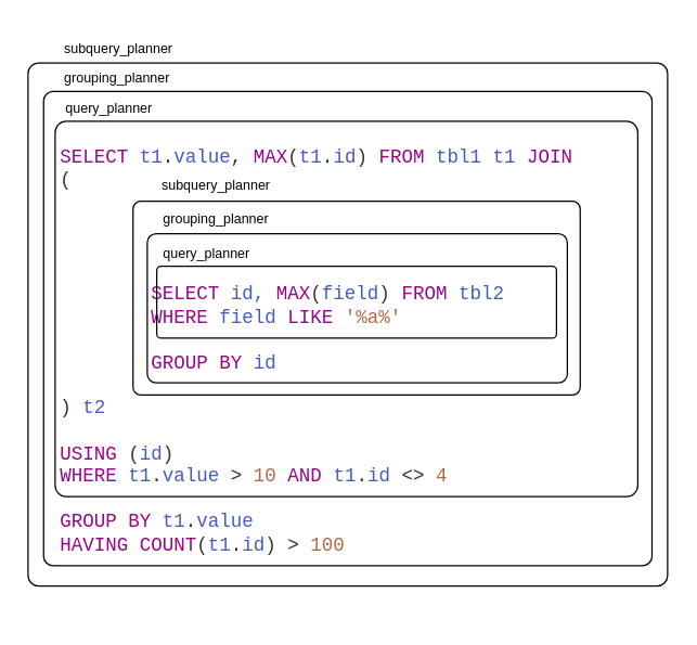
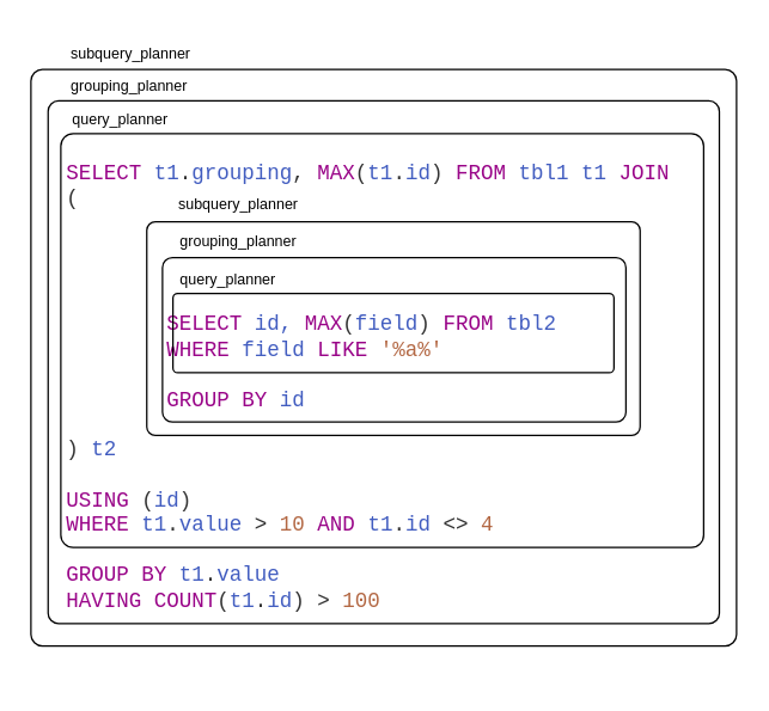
- <mxCell id="2" value="&lt;div style=&quot;font-size: 14px;&quot;&gt;&lt;span style=&quot;background-color: initial; font-size: 14px;&quot;&gt;&lt;font color=&quot;#990488&quot; style=&quot;font-size: 14px;&quot;&gt;SELECT&lt;/font&gt; &lt;font color=&quot;#425dc0&quot; style=&quot;font-size: 14px;&quot;&gt;t1&lt;/font&gt;&lt;font color=&quot;#333333&quot; style=&quot;font-size: 14px;&quot;&gt;.&lt;/font&gt;&lt;font color=&quot;#425dc0&quot; style=&quot;font-size: 14px;&quot;&gt;value&lt;/font&gt;&lt;font color=&quot;#333333&quot; style=&quot;font-size: 14px;&quot;&gt;,&lt;/font&gt;&lt;font color=&quot;#990488&quot; style=&quot;font-size: 14px;&quot;&gt; MAX&lt;/font&gt;&lt;font color=&quot;#333333&quot; style=&quot;font-size: 14px;&quot;&gt;(&lt;/font&gt;&lt;font color=&quot;#425dc0&quot; style=&quot;font-size: 14px;&quot;&gt;t1&lt;/font&gt;&lt;font color=&quot;#333333&quot; style=&quot;font-size: 14px;&quot;&gt;.&lt;/font&gt;&lt;font color=&quot;#425dc0&quot; style=&quot;font-size: 14px;&quot;&gt;id&lt;/font&gt;&lt;font color=&quot;#333333&quot; style=&quot;font-size: 14px;&quot;&gt;)&lt;/font&gt;&lt;font color=&quot;#990488&quot; style=&quot;font-size: 14px;&quot;&gt; FROM&lt;/font&gt; &lt;font color=&quot;#425dc0&quot; style=&quot;font-size: 14px;&quot;&gt;tbl1 t1&lt;/font&gt;&lt;font color=&quot;#990488&quot; style=&quot;font-size: 14px;&quot;&gt;&amp;nbsp;&lt;/font&gt;&lt;/span&gt;&lt;span style=&quot;color: rgb(153, 4, 136); background-color: initial; font-size: 14px;&quot;&gt;JOIN&lt;/span&gt;&lt;/div&gt;&lt;font color=&quot;#333333&quot; style=&quot;font-size: 14px;&quot;&gt;(&lt;/font&gt;&lt;div style=&quot;font-size: 14px;&quot;&gt;&lt;font color=&quot;#333333&quot; style=&quot;font-size: 14px;&quot;&gt;&lt;br style=&quot;font-size: 14px;&quot;&gt;&lt;/font&gt;&lt;div style=&quot;font-size: 14px;&quot;&gt;&lt;font color=&quot;#333333&quot; style=&quot;font-size: 14px;&quot;&gt;&lt;br style=&quot;font-size: 14px;&quot;&gt;&lt;/font&gt;&lt;/div&gt;&lt;div style=&quot;font-size: 14px;&quot;&gt;&lt;font color=&quot;#333333&quot; style=&quot;font-size: 14px;&quot;&gt;&lt;br style=&quot;font-size: 14px;&quot;&gt;&lt;/font&gt;&lt;div style=&quot;font-size: 14px;&quot;&gt;&lt;font color=&quot;#990488&quot; style=&quot;background-color: initial; font-size: 14px;&quot;&gt;&lt;br style=&quot;font-size: 14px;&quot;&gt;&lt;/font&gt;&lt;/div&gt;&lt;div style=&quot;font-size: 14px;&quot;&gt;&lt;font color=&quot;#990488&quot; style=&quot;background-color: initial; font-size: 14px;&quot;&gt;&lt;span style=&quot;white-space: pre; font-size: 14px;&quot;&gt;&#09;&lt;/span&gt;SELECT&lt;/font&gt;&lt;span style=&quot;background-color: initial; font-size: 14px;&quot;&gt; &lt;/span&gt;&lt;font color=&quot;#425dc0&quot; style=&quot;background-color: initial; font-size: 14px;&quot;&gt;id, &lt;/font&gt;&lt;font color=&quot;#990488&quot; style=&quot;background-color: initial; font-size: 14px;&quot;&gt;MAX&lt;/font&gt;&lt;font color=&quot;#333333&quot; style=&quot;background-color: initial; font-size: 14px;&quot;&gt;(&lt;/font&gt;&lt;font color=&quot;#425dc0&quot; style=&quot;background-color: initial; font-size: 14px;&quot;&gt;field&lt;/font&gt;&lt;font color=&quot;#333333&quot; style=&quot;background-color: initial; font-size: 14px;&quot;&gt;)&lt;/font&gt;&lt;span style=&quot;background-color: initial; font-size: 14px;&quot;&gt;&amp;nbsp;&lt;/span&gt;&lt;font color=&quot;#990488&quot; style=&quot;background-color: initial; font-size: 14px;&quot;&gt;FROM&lt;/font&gt;&lt;span style=&quot;background-color: initial; font-size: 14px;&quot;&gt; &lt;/span&gt;&lt;font color=&quot;#425dc0&quot; style=&quot;background-color: initial; font-size: 14px;&quot;&gt;tbl2&lt;/font&gt;&lt;span style=&quot;background-color: initial; font-size: 14px;&quot;&gt;&amp;nbsp;&lt;/span&gt;&lt;div style=&quot;font-size: 14px;&quot;&gt;&lt;div style=&quot;font-size: 14px;&quot;&gt;&lt;font color=&quot;#990488&quot; style=&quot;font-size: 14px;&quot;&gt;&lt;span style=&quot;white-space: pre; font-size: 14px;&quot;&gt;&#09;&lt;/span&gt;WHERE&lt;/font&gt;&lt;span style=&quot;background-color: initial; font-size: 14px;&quot;&gt;&amp;nbsp;&lt;/span&gt;&lt;font color=&quot;#425dc0&quot; style=&quot;background-color: initial; font-size: 14px;&quot;&gt;field &lt;/font&gt;&lt;font color=&quot;#990488&quot; style=&quot;background-color: initial; font-size: 14px;&quot;&gt;LIKE&lt;/font&gt;&lt;font color=&quot;#425dc0&quot; style=&quot;background-color: initial; font-size: 14px;&quot;&gt; &lt;/font&gt;&lt;font color=&quot;#b36844&quot; style=&quot;background-color: initial; font-size: 14px;&quot;&gt;'%a%'&lt;/font&gt;&lt;/div&gt;&lt;div style=&quot;font-size: 14px;&quot;&gt;&lt;br style=&quot;font-size: 14px;&quot;&gt;&lt;/div&gt;&lt;div style=&quot;font-size: 14px;&quot;&gt;&lt;font color=&quot;#990488&quot; style=&quot;font-size: 14px;&quot;&gt;&lt;span style=&quot;white-space: pre; font-size: 14px;&quot;&gt;&#09;&lt;/span&gt;GROUP BY&lt;/font&gt;&lt;font color=&quot;#425dc0&quot; style=&quot;font-size: 14px;&quot;&gt; id&lt;/font&gt;&lt;/div&gt;&lt;div style=&quot;font-size: 14px;&quot;&gt;&lt;font color=&quot;#333333&quot; style=&quot;background-color: initial; font-size: 14px;&quot;&gt;&lt;br style=&quot;font-size: 14px;&quot;&gt;&lt;/font&gt;&lt;/div&gt;&lt;div style=&quot;font-size: 14px;&quot;&gt;&lt;font color=&quot;#333333&quot; style=&quot;background-color: initial; font-size: 14px;&quot;&gt;)&lt;/font&gt;&lt;font color=&quot;#990488&quot; style=&quot;background-color: initial; font-size: 14px;&quot;&gt; &lt;/font&gt;&lt;font color=&quot;#425dc0&quot; style=&quot;background-color: initial; font-size: 14px;&quot;&gt;t2&lt;/font&gt;&lt;br style=&quot;font-size: 14px;&quot;&gt;&lt;/div&gt;&lt;div style=&quot;font-size: 14px;&quot;&gt;&lt;div style=&quot;font-size: 14px;&quot;&gt;&lt;font color=&quot;#990488&quot; style=&quot;font-size: 14px;&quot;&gt;&lt;br style=&quot;font-size: 14px;&quot;&gt;&lt;/font&gt;&lt;/div&gt;&lt;div style=&quot;font-size: 14px;&quot;&gt;&lt;font color=&quot;#990488&quot; style=&quot;font-size: 14px;&quot;&gt;USING &lt;/font&gt;&lt;font color=&quot;#333333&quot; style=&quot;font-size: 14px;&quot;&gt;(&lt;/font&gt;&lt;font color=&quot;#425dc0&quot; style=&quot;font-size: 14px;&quot;&gt;id&lt;/font&gt;&lt;font color=&quot;#333333&quot; style=&quot;font-size: 14px;&quot;&gt;)&lt;/font&gt;&lt;/div&gt;&lt;div style=&quot;font-size: 14px;&quot;&gt;&lt;font color=&quot;#990488&quot; style=&quot;font-size: 14px;&quot;&gt;WHERE &lt;/font&gt;&lt;font color=&quot;#425dc0&quot; style=&quot;font-size: 14px;&quot;&gt;t1&lt;/font&gt;&lt;font color=&quot;#333333&quot; style=&quot;font-size: 14px;&quot;&gt;.&lt;/font&gt;&lt;font color=&quot;#425dc0&quot; style=&quot;font-size: 14px;&quot;&gt;value&lt;/font&gt;&lt;font color=&quot;#990488&quot; style=&quot;font-size: 14px;&quot;&gt; &lt;/font&gt;&lt;font color=&quot;#333333&quot; style=&quot;font-size: 14px;&quot;&gt;&amp;gt;&lt;/font&gt;&lt;font color=&quot;#990488&quot; style=&quot;font-size: 14px;&quot;&gt; &lt;/font&gt;&lt;font color=&quot;#b36844&quot; style=&quot;font-size: 14px;&quot;&gt;10 &lt;/font&gt;&lt;font color=&quot;#990488&quot; style=&quot;font-size: 14px;&quot;&gt;AND&lt;/font&gt;&lt;font color=&quot;#b36844&quot; style=&quot;font-size: 14px;&quot;&gt; &lt;/font&gt;&lt;font color=&quot;#425dc0&quot; style=&quot;font-size: 14px;&quot;&gt;t1&lt;/font&gt;&lt;font color=&quot;#333333&quot; style=&quot;font-size: 14px;&quot;&gt;.&lt;/font&gt;&lt;font color=&quot;#425dc0&quot; style=&quot;font-size: 14px;&quot;&gt;id&lt;/font&gt;&lt;font color=&quot;#b36844&quot; style=&quot;font-size: 14px;&quot;&gt; &lt;/font&gt;&lt;font color=&quot;#333333&quot; style=&quot;font-size: 14px;&quot;&gt;&amp;lt;&amp;gt;&lt;/font&gt;&lt;font color=&quot;#b36844&quot; style=&quot;font-size: 14px;&quot;&gt; 4&lt;/font&gt;&lt;/div&gt;&lt;div style=&quot;font-size: 14px;&quot;&gt;&lt;font color=&quot;#990488&quot; style=&quot;font-size: 14px;&quot;&gt;&lt;br style=&quot;font-size: 14px;&quot;&gt;GROUP BY &lt;/font&gt;&lt;font color=&quot;#425dc0&quot; style=&quot;font-size: 14px;&quot;&gt;t1&lt;/font&gt;&lt;font color=&quot;#333333&quot; style=&quot;font-size: 14px;&quot;&gt;.&lt;/font&gt;&lt;font color=&quot;#425dc0&quot; style=&quot;font-size: 14px;&quot;&gt;value&lt;/font&gt;&lt;/div&gt;&lt;div style=&quot;font-size: 14px;&quot;&gt;&lt;font color=&quot;#990488&quot; style=&quot;font-size: 14px;&quot;&gt;HAVING COUNT&lt;/font&gt;&lt;font color=&quot;#333333&quot; style=&quot;font-size: 14px;&quot;&gt;(&lt;/font&gt;&lt;font color=&quot;#425dc0&quot; style=&quot;font-size: 14px;&quot;&gt;t1&lt;/font&gt;&lt;font color=&quot;#333333&quot; style=&quot;font-size: 14px;&quot;&gt;.&lt;/font&gt;&lt;font color=&quot;#425dc0&quot; style=&quot;font-size: 14px;&quot;&gt;id&lt;/font&gt;&lt;font color=&quot;#333333&quot; style=&quot;font-size: 14px;&quot;&gt;)&lt;/font&gt;&lt;font color=&quot;#990488&quot; style=&quot;font-size: 14px;&quot;&gt; &lt;/font&gt;&lt;font color=&quot;#333333&quot; style=&quot;font-size: 14px;&quot;&gt;&amp;gt;&lt;/font&gt;&lt;font color=&quot;#990488&quot; style=&quot;font-size: 14px;&quot;&gt; &lt;/font&gt;&lt;font color=&quot;#b36844&quot; style=&quot;font-size: 14px;&quot;&gt;100&lt;/font&gt;&lt;/div&gt;&lt;/div&gt;&lt;/div&gt;&lt;/div&gt;&lt;/div&gt;&lt;/div&gt;" style="text;html=1;align=left;verticalAlign=middle;whiteSpace=wrap;rounded=0;fontFamily=Courier New;shadow=0;horizontal=1;spacing=2;fontSize=14;" parent="1" vertex="1"><mxGeometry x="41.5" y="64" width="448.5" height="390" as="geometry" /></mxCell>
+ <mxCell id="2" value="&lt;div style=&quot;font-size: 14px;&quot;&gt;&lt;span style=&quot;background-color: initial; font-size: 14px;&quot;&gt;&lt;font color=&quot;#990488&quot; style=&quot;font-size: 14px;&quot;&gt;SELECT&lt;/font&gt; &lt;font color=&quot;#425dc0&quot; style=&quot;font-size: 14px;&quot;&gt;t1&lt;/font&gt;&lt;font color=&quot;#333333&quot; style=&quot;font-size: 14px;&quot;&gt;.&lt;/font&gt;&lt;font color=&quot;#425dc0&quot; style=&quot;font-size: 14px;&quot;&gt;grouping&lt;/font&gt;&lt;font color=&quot;#333333&quot; style=&quot;font-size: 14px;&quot;&gt;,&lt;/font&gt;&lt;font color=&quot;#990488&quot; style=&quot;font-size: 14px;&quot;&gt; MAX&lt;/font&gt;&lt;font color=&quot;#333333&quot; style=&quot;font-size: 14px;&quot;&gt;(&lt;/font&gt;&lt;font color=&quot;#425dc0&quot; style=&quot;font-size: 14px;&quot;&gt;t1&lt;/font&gt;&lt;font color=&quot;#333333&quot; style=&quot;font-size: 14px;&quot;&gt;.&lt;/font&gt;&lt;font color=&quot;#425dc0&quot; style=&quot;font-size: 14px;&quot;&gt;id&lt;/font&gt;&lt;font color=&quot;#333333&quot; style=&quot;font-size: 14px;&quot;&gt;)&lt;/font&gt;&lt;font color=&quot;#990488&quot; style=&quot;font-size: 14px;&quot;&gt; FROM&lt;/font&gt; &lt;font color=&quot;#425dc0&quot; style=&quot;font-size: 14px;&quot;&gt;tbl1 t1&lt;/font&gt;&lt;font color=&quot;#990488&quot; style=&quot;font-size: 14px;&quot;&gt;&amp;nbsp;&lt;/font&gt;&lt;/span&gt;&lt;span style=&quot;color: rgb(153, 4, 136); background-color: initial; font-size: 14px;&quot;&gt;JOIN&lt;/span&gt;&lt;/div&gt;&lt;font color=&quot;#333333&quot; style=&quot;font-size: 14px;&quot;&gt;(&lt;/font&gt;&lt;div style=&quot;font-size: 14px;&quot;&gt;&lt;font color=&quot;#333333&quot; style=&quot;font-size: 14px;&quot;&gt;&lt;br style=&quot;font-size: 14px;&quot;&gt;&lt;/font&gt;&lt;div style=&quot;font-size: 14px;&quot;&gt;&lt;font color=&quot;#333333&quot; style=&quot;font-size: 14px;&quot;&gt;&lt;br style=&quot;font-size: 14px;&quot;&gt;&lt;/font&gt;&lt;/div&gt;&lt;div style=&quot;font-size: 14px;&quot;&gt;&lt;font color=&quot;#333333&quot; style=&quot;font-size: 14px;&quot;&gt;&lt;br style=&quot;font-size: 14px;&quot;&gt;&lt;/font&gt;&lt;div style=&quot;font-size: 14px;&quot;&gt;&lt;font color=&quot;#990488&quot; style=&quot;background-color: initial; font-size: 14px;&quot;&gt;&lt;br style=&quot;font-size: 14px;&quot;&gt;&lt;/font&gt;&lt;/div&gt;&lt;div style=&quot;font-size: 14px;&quot;&gt;&lt;font color=&quot;#990488&quot; style=&quot;background-color: initial; font-size: 14px;&quot;&gt;&lt;span style=&quot;white-space: pre; font-size: 14px;&quot;&gt;&#09;&lt;/span&gt;SELECT&lt;/font&gt;&lt;span style=&quot;background-color: initial; font-size: 14px;&quot;&gt; &lt;/span&gt;&lt;font color=&quot;#425dc0&quot; style=&quot;background-color: initial; font-size: 14px;&quot;&gt;id, &lt;/font&gt;&lt;font color=&quot;#990488&quot; style=&quot;background-color: initial; font-size: 14px;&quot;&gt;MAX&lt;/font&gt;&lt;font color=&quot;#333333&quot; style=&quot;background-color: initial; font-size: 14px;&quot;&gt;(&lt;/font&gt;&lt;font color=&quot;#425dc0&quot; style=&quot;background-color: initial; font-size: 14px;&quot;&gt;field&lt;/font&gt;&lt;font color=&quot;#333333&quot; style=&quot;background-color: initial; font-size: 14px;&quot;&gt;)&lt;/font&gt;&lt;span style=&quot;background-color: initial; font-size: 14px;&quot;&gt;&amp;nbsp;&lt;/span&gt;&lt;font color=&quot;#990488&quot; style=&quot;background-color: initial; font-size: 14px;&quot;&gt;FROM&lt;/font&gt;&lt;span style=&quot;background-color: initial; font-size: 14px;&quot;&gt; &lt;/span&gt;&lt;font color=&quot;#425dc0&quot; style=&quot;background-color: initial; font-size: 14px;&quot;&gt;tbl2&lt;/font&gt;&lt;span style=&quot;background-color: initial; font-size: 14px;&quot;&gt;&amp;nbsp;&lt;/span&gt;&lt;div style=&quot;font-size: 14px;&quot;&gt;&lt;div style=&quot;font-size: 14px;&quot;&gt;&lt;font color=&quot;#990488&quot; style=&quot;font-size: 14px;&quot;&gt;&lt;span style=&quot;white-space: pre; font-size: 14px;&quot;&gt;&#09;&lt;/span&gt;WHERE&lt;/font&gt;&lt;span style=&quot;background-color: initial; font-size: 14px;&quot;&gt;&amp;nbsp;&lt;/span&gt;&lt;font color=&quot;#425dc0&quot; style=&quot;background-color: initial; font-size: 14px;&quot;&gt;field &lt;/font&gt;&lt;font color=&quot;#990488&quot; style=&quot;background-color: initial; font-size: 14px;&quot;&gt;LIKE&lt;/font&gt;&lt;font color=&quot;#425dc0&quot; style=&quot;background-color: initial; font-size: 14px;&quot;&gt; &lt;/font&gt;&lt;font color=&quot;#b36844&quot; style=&quot;background-color: initial; font-size: 14px;&quot;&gt;'%a%'&lt;/font&gt;&lt;/div&gt;&lt;div style=&quot;font-size: 14px;&quot;&gt;&lt;br style=&quot;font-size: 14px;&quot;&gt;&lt;/div&gt;&lt;div style=&quot;font-size: 14px;&quot;&gt;&lt;font color=&quot;#990488&quot; style=&quot;font-size: 14px;&quot;&gt;&lt;span style=&quot;white-space: pre; font-size: 14px;&quot;&gt;&#09;&lt;/span&gt;GROUP BY&lt;/font&gt;&lt;font color=&quot;#425dc0&quot; style=&quot;font-size: 14px;&quot;&gt; id&lt;/font&gt;&lt;/div&gt;&lt;div style=&quot;font-size: 14px;&quot;&gt;&lt;font color=&quot;#333333&quot; style=&quot;background-color: initial; font-size: 14px;&quot;&gt;&lt;br style=&quot;font-size: 14px;&quot;&gt;&lt;/font&gt;&lt;/div&gt;&lt;div style=&quot;font-size: 14px;&quot;&gt;&lt;font color=&quot;#333333&quot; style=&quot;background-color: initial; font-size: 14px;&quot;&gt;)&lt;/font&gt;&lt;font color=&quot;#990488&quot; style=&quot;background-color: initial; font-size: 14px;&quot;&gt; &lt;/font&gt;&lt;font color=&quot;#425dc0&quot; style=&quot;background-color: initial; font-size: 14px;&quot;&gt;t2&lt;/font&gt;&lt;br style=&quot;font-size: 14px;&quot;&gt;&lt;/div&gt;&lt;div style=&quot;font-size: 14px;&quot;&gt;&lt;div style=&quot;font-size: 14px;&quot;&gt;&lt;font color=&quot;#990488&quot; style=&quot;font-size: 14px;&quot;&gt;&lt;br style=&quot;font-size: 14px;&quot;&gt;&lt;/font&gt;&lt;/div&gt;&lt;div style=&quot;font-size: 14px;&quot;&gt;&lt;font color=&quot;#990488&quot; style=&quot;font-size: 14px;&quot;&gt;USING &lt;/font&gt;&lt;font color=&quot;#333333&quot; style=&quot;font-size: 14px;&quot;&gt;(&lt;/font&gt;&lt;font color=&quot;#425dc0&quot; style=&quot;font-size: 14px;&quot;&gt;id&lt;/font&gt;&lt;font color=&quot;#333333&quot; style=&quot;font-size: 14px;&quot;&gt;)&lt;/font&gt;&lt;/div&gt;&lt;div style=&quot;font-size: 14px;&quot;&gt;&lt;font color=&quot;#990488&quot; style=&quot;font-size: 14px;&quot;&gt;WHERE &lt;/font&gt;&lt;font color=&quot;#425dc0&quot; style=&quot;font-size: 14px;&quot;&gt;t1&lt;/font&gt;&lt;font color=&quot;#333333&quot; style=&quot;font-size: 14px;&quot;&gt;.&lt;/font&gt;&lt;font color=&quot;#425dc0&quot; style=&quot;font-size: 14px;&quot;&gt;value&lt;/font&gt;&lt;font color=&quot;#990488&quot; style=&quot;font-size: 14px;&quot;&gt; &lt;/font&gt;&lt;font color=&quot;#333333&quot; style=&quot;font-size: 14px;&quot;&gt;&amp;gt;&lt;/font&gt;&lt;font color=&quot;#990488&quot; style=&quot;font-size: 14px;&quot;&gt; &lt;/font&gt;&lt;font color=&quot;#b36844&quot; style=&quot;font-size: 14px;&quot;&gt;10 &lt;/font&gt;&lt;font color=&quot;#990488&quot; style=&quot;font-size: 14px;&quot;&gt;AND&lt;/font&gt;&lt;font color=&quot;#b36844&quot; style=&quot;font-size: 14px;&quot;&gt; &lt;/font&gt;&lt;font color=&quot;#425dc0&quot; style=&quot;font-size: 14px;&quot;&gt;t1&lt;/font&gt;&lt;font color=&quot;#333333&quot; style=&quot;font-size: 14px;&quot;&gt;.&lt;/font&gt;&lt;font color=&quot;#425dc0&quot; style=&quot;font-size: 14px;&quot;&gt;id&lt;/font&gt;&lt;font color=&quot;#b36844&quot; style=&quot;font-size: 14px;&quot;&gt; &lt;/font&gt;&lt;font color=&quot;#333333&quot; style=&quot;font-size: 14px;&quot;&gt;&amp;lt;&amp;gt;&lt;/font&gt;&lt;font color=&quot;#b36844&quot; style=&quot;font-size: 14px;&quot;&gt; 4&lt;/font&gt;&lt;/div&gt;&lt;div style=&quot;font-size: 14px;&quot;&gt;&lt;font color=&quot;#990488&quot; style=&quot;font-size: 14px;&quot;&gt;&lt;br style=&quot;font-size: 14px;&quot;&gt;GROUP BY &lt;/font&gt;&lt;font color=&quot;#425dc0&quot; style=&quot;font-size: 14px;&quot;&gt;t1&lt;/font&gt;&lt;font color=&quot;#333333&quot; style=&quot;font-size: 14px;&quot;&gt;.&lt;/font&gt;&lt;font color=&quot;#425dc0&quot; style=&quot;font-size: 14px;&quot;&gt;value&lt;/font&gt;&lt;/div&gt;&lt;div style=&quot;font-size: 14px;&quot;&gt;&lt;font color=&quot;#990488&quot; style=&quot;font-size: 14px;&quot;&gt;HAVING COUNT&lt;/font&gt;&lt;font color=&quot;#333333&quot; style=&quot;font-size: 14px;&quot;&gt;(&lt;/font&gt;&lt;font color=&quot;#425dc0&quot; style=&quot;font-size: 14px;&quot;&gt;t1&lt;/font&gt;&lt;font color=&quot;#333333&quot; style=&quot;font-size: 14px;&quot;&gt;.&lt;/font&gt;&lt;font color=&quot;#425dc0&quot; style=&quot;font-size: 14px;&quot;&gt;id&lt;/font&gt;&lt;font color=&quot;#333333&quot; style=&quot;font-size: 14px;&quot;&gt;)&lt;/font&gt;&lt;font color=&quot;#990488&quot; style=&quot;font-size: 14px;&quot;&gt; &lt;/font&gt;&lt;font color=&quot;#333333&quot; style=&quot;font-size: 14px;&quot;&gt;&amp;gt;&lt;/font&gt;&lt;font color=&quot;#990488&quot; style=&quot;font-size: 14px;&quot;&gt; &lt;/font&gt;&lt;font color=&quot;#b36844&quot; style=&quot;font-size: 14px;&quot;&gt;100&lt;/font&gt;&lt;/div&gt;&lt;/div&gt;&lt;/div&gt;&lt;/div&gt;&lt;/div&gt;&lt;/div&gt;" style="text;html=1;align=left;verticalAlign=middle;whiteSpace=wrap;rounded=0;fontFamily=Courier New;shadow=0;horizontal=1;spacing=2;fontSize=14;" parent="1" vertex="1"><mxGeometry x="41.5" y="64" width="448.5" height="390" as="geometry" /></mxCell>
